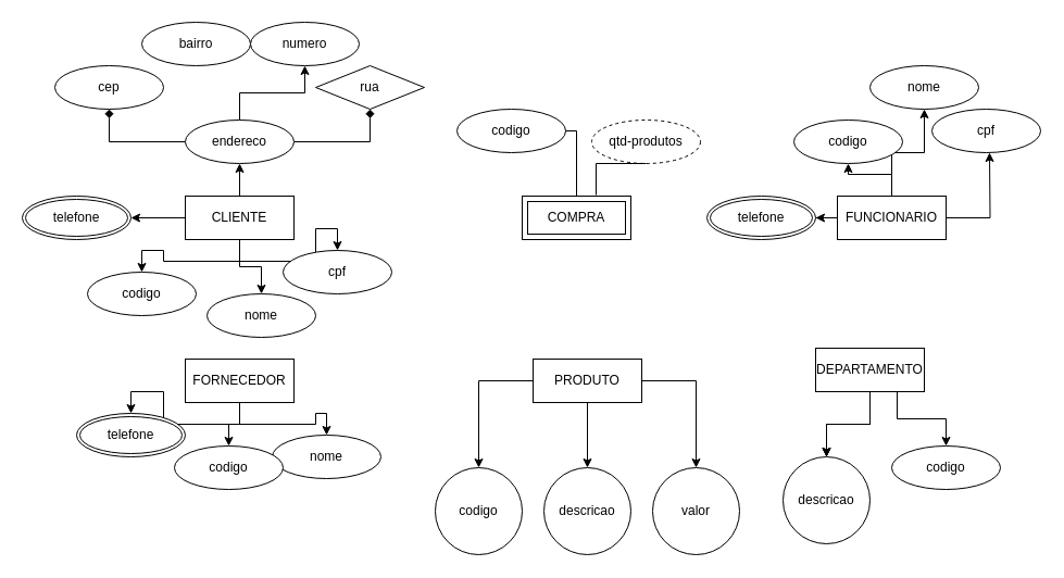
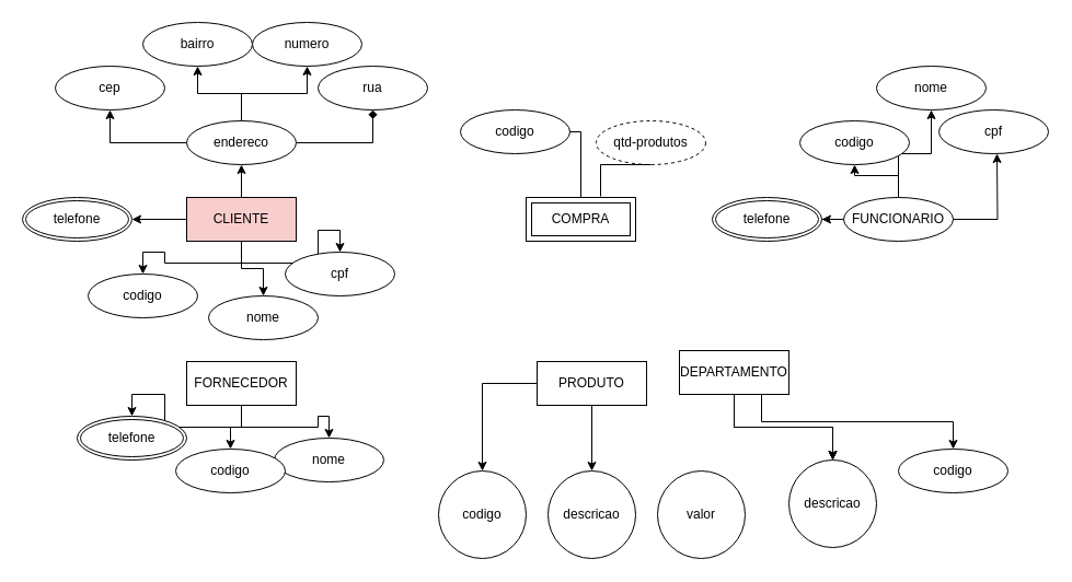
- <mxCell id="50" value="rua" style="rhombus;whiteSpace=wrap;html=1;align=center;" vertex="1" parent="1"><mxGeometry x="290" y="60" width="100" height="40" as="geometry" /></mxCell>
+ <mxCell id="50" value="rua" style="ellipse;whiteSpace=wrap;html=1;align=center;" vertex="1" parent="1"><mxGeometry x="290" y="60" width="100" height="40" as="geometry" /></mxCell>
+ <mxCell id="43" style="edgeStyle=orthogonalEdgeStyle;rounded=0;orthogonalLoop=1;jettySize=auto;html=1;" edge="1" parent="1" source="47" target="48"><mxGeometry relative="1" as="geometry"><mxPoint x="220" y="60" as="targetPoint" /></mxGeometry></mxCell>
- <mxCell id="46" style="edgeStyle=orthogonalEdgeStyle;rounded=0;orthogonalLoop=1;jettySize=auto;html=1;endArrow=diamond;" edge="1" parent="1" source="47" target="51"><mxGeometry relative="1" as="geometry"><mxPoint y="90" as="targetPoint" x="130" /></mxGeometry></mxCell>
+ <mxCell id="46" style="edgeStyle=orthogonalEdgeStyle;rounded=0;orthogonalLoop=1;jettySize=auto;html=1;" edge="1" parent="1" source="47" target="51"><mxGeometry relative="1" as="geometry"><mxPoint y="90" as="targetPoint" x="130" /></mxGeometry></mxCell>
- <mxCell id="7" value="CLIENTE" style="whiteSpace=wrap;html=1;align=center;" vertex="1" parent="1"><mxGeometry x="170" y="180" width="100" height="40" as="geometry" /></mxCell>
+ <mxCell id="7" value="CLIENTE" style="whiteSpace=wrap;html=1;align=center;fillColor=#f8cecc;" vertex="1" parent="1"><mxGeometry x="170" y="180" width="100" height="40" as="geometry" /></mxCell>
- <mxCell id="13" value="FUNCIONARIO" style="whiteSpace=wrap;html=1;align=center;" vertex="1" parent="1"><mxGeometry x="770" y="180" width="100" height="40" as="geometry" /></mxCell>
+ <mxCell id="13" value="FUNCIONARIO" style="ellipse;whiteSpace=wrap;html=1;align=center;" vertex="1" parent="1"><mxGeometry x="770" y="180" width="100" height="40" as="geometry" /></mxCell>
- <mxCell id="26" value="DEPARTAMENTO" style="whiteSpace=wrap;html=1;align=center;" vertex="1" parent="1"><mxGeometry x="750" y="320" width="100" height="40" as="geometry" /></mxCell>
+ <mxCell id="26" value="DEPARTAMENTO" style="whiteSpace=wrap;html=1;align=center;" vertex="1" parent="1"><mxGeometry x="620" y="320" width="100" height="40" as="geometry" /></mxCell>
- <mxCell id="15" value="" style="edgeStyle=orthogonalEdgeStyle;rounded=0;orthogonalLoop=1;jettySize=auto;html=1;" edge="1" parent="1" source="17" target="32"><mxGeometry relative="1" as="geometry" /></mxCell>
